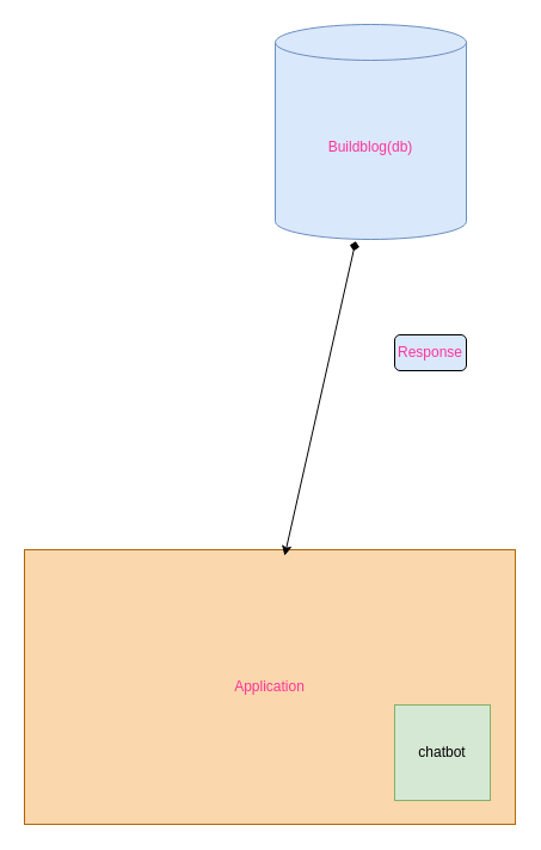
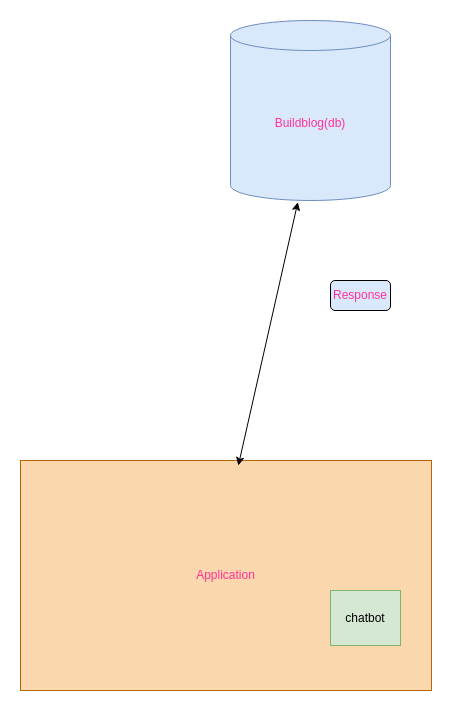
- <mxCell id="4" value="" style="endArrow=diamond;startArrow=classic;html=1;rounded=0;fontColor=#FF3399;exitX=0.53;exitY=0.022;exitDx=0;exitDy=0;exitPerimeter=0;entryX=0.421;entryY=1.009;entryDx=0;entryDy=0;entryPerimeter=0;" parent="1" source="3" target="2" edge="1"><mxGeometry width="50" height="50" relative="1" as="geometry"><mxPoint x="300" y="440" as="sourcePoint" /><mxPoint x="296" y="370" as="targetPoint" /></mxGeometry></mxCell>
+ <mxCell id="4" value="" style="endArrow=classic;startArrow=classic;html=1;rounded=0;fontColor=#FF3399;exitX=0.53;exitY=0.022;exitDx=0;exitDy=0;exitPerimeter=0;entryX=0.421;entryY=1.009;entryDx=0;entryDy=0;entryPerimeter=0;" parent="1" source="3" target="2" edge="1"><mxGeometry width="50" height="50" relative="1" as="geometry"><mxPoint x="300" y="440" as="sourcePoint" /><mxPoint x="296" y="370" as="targetPoint" /></mxGeometry></mxCell>
- <mxCell id="6" value="chatbot" style="whiteSpace=wrap;html=1;aspect=fixed;fillColor=#d5e8d4;strokeColor=#82b366;" parent="1" vertex="1"><mxGeometry x="330" y="590" width="80" height="80" as="geometry" /></mxCell>
+ <mxCell id="6" value="chatbot" style="whiteSpace=wrap;html=1;aspect=fixed;fillColor=#d5e8d4;strokeColor=#82b366;" parent="1" vertex="1"><mxGeometry x="330" y="590" width="70" height="55" as="geometry" /></mxCell>
